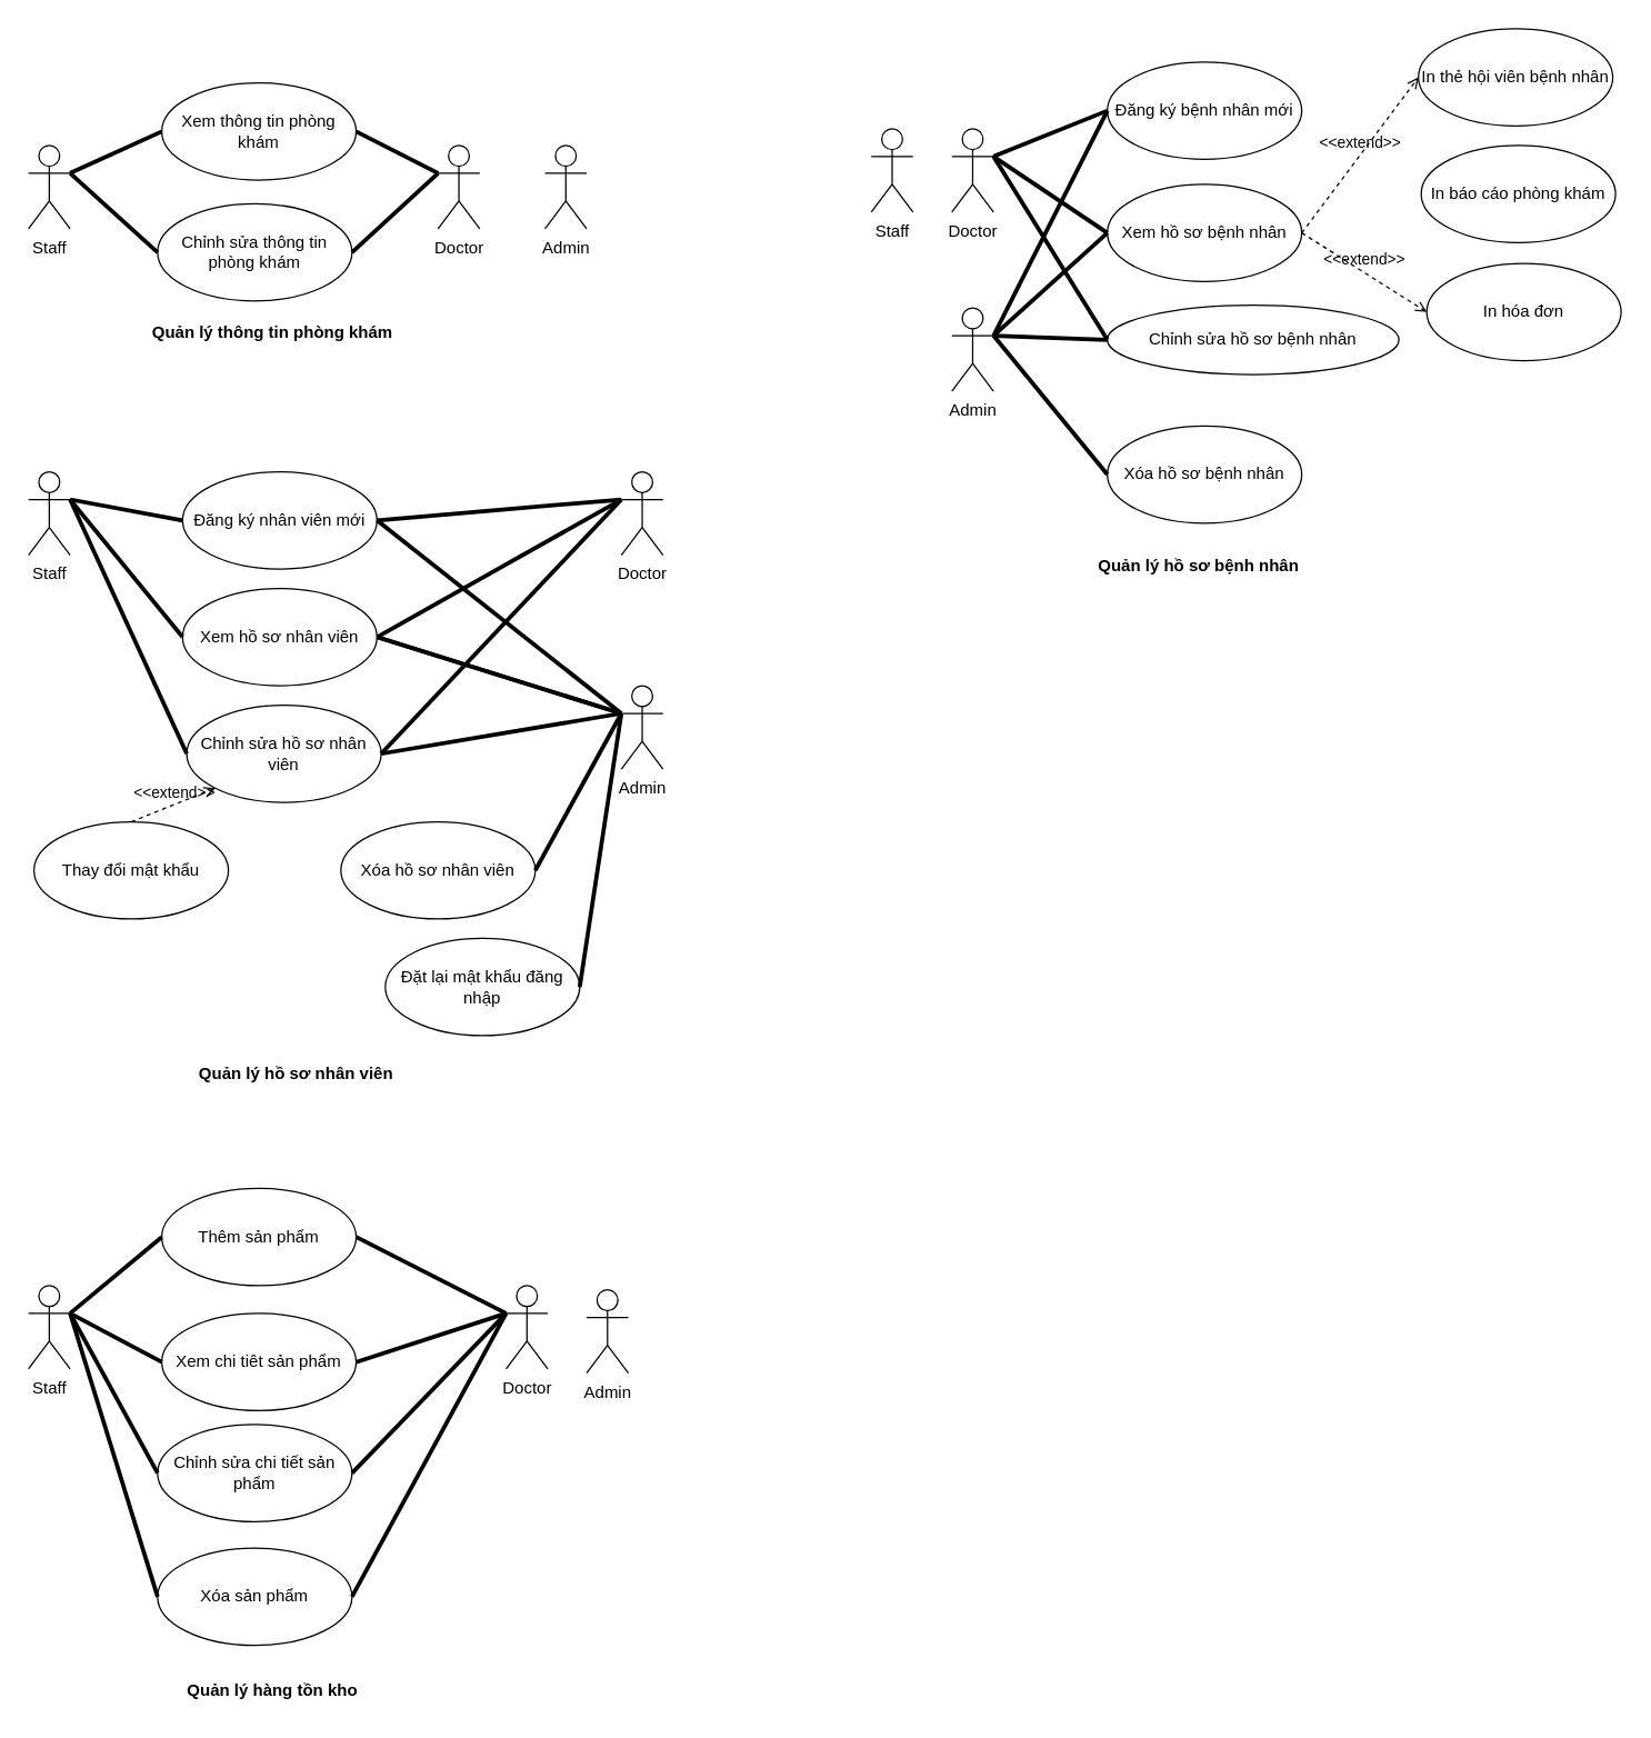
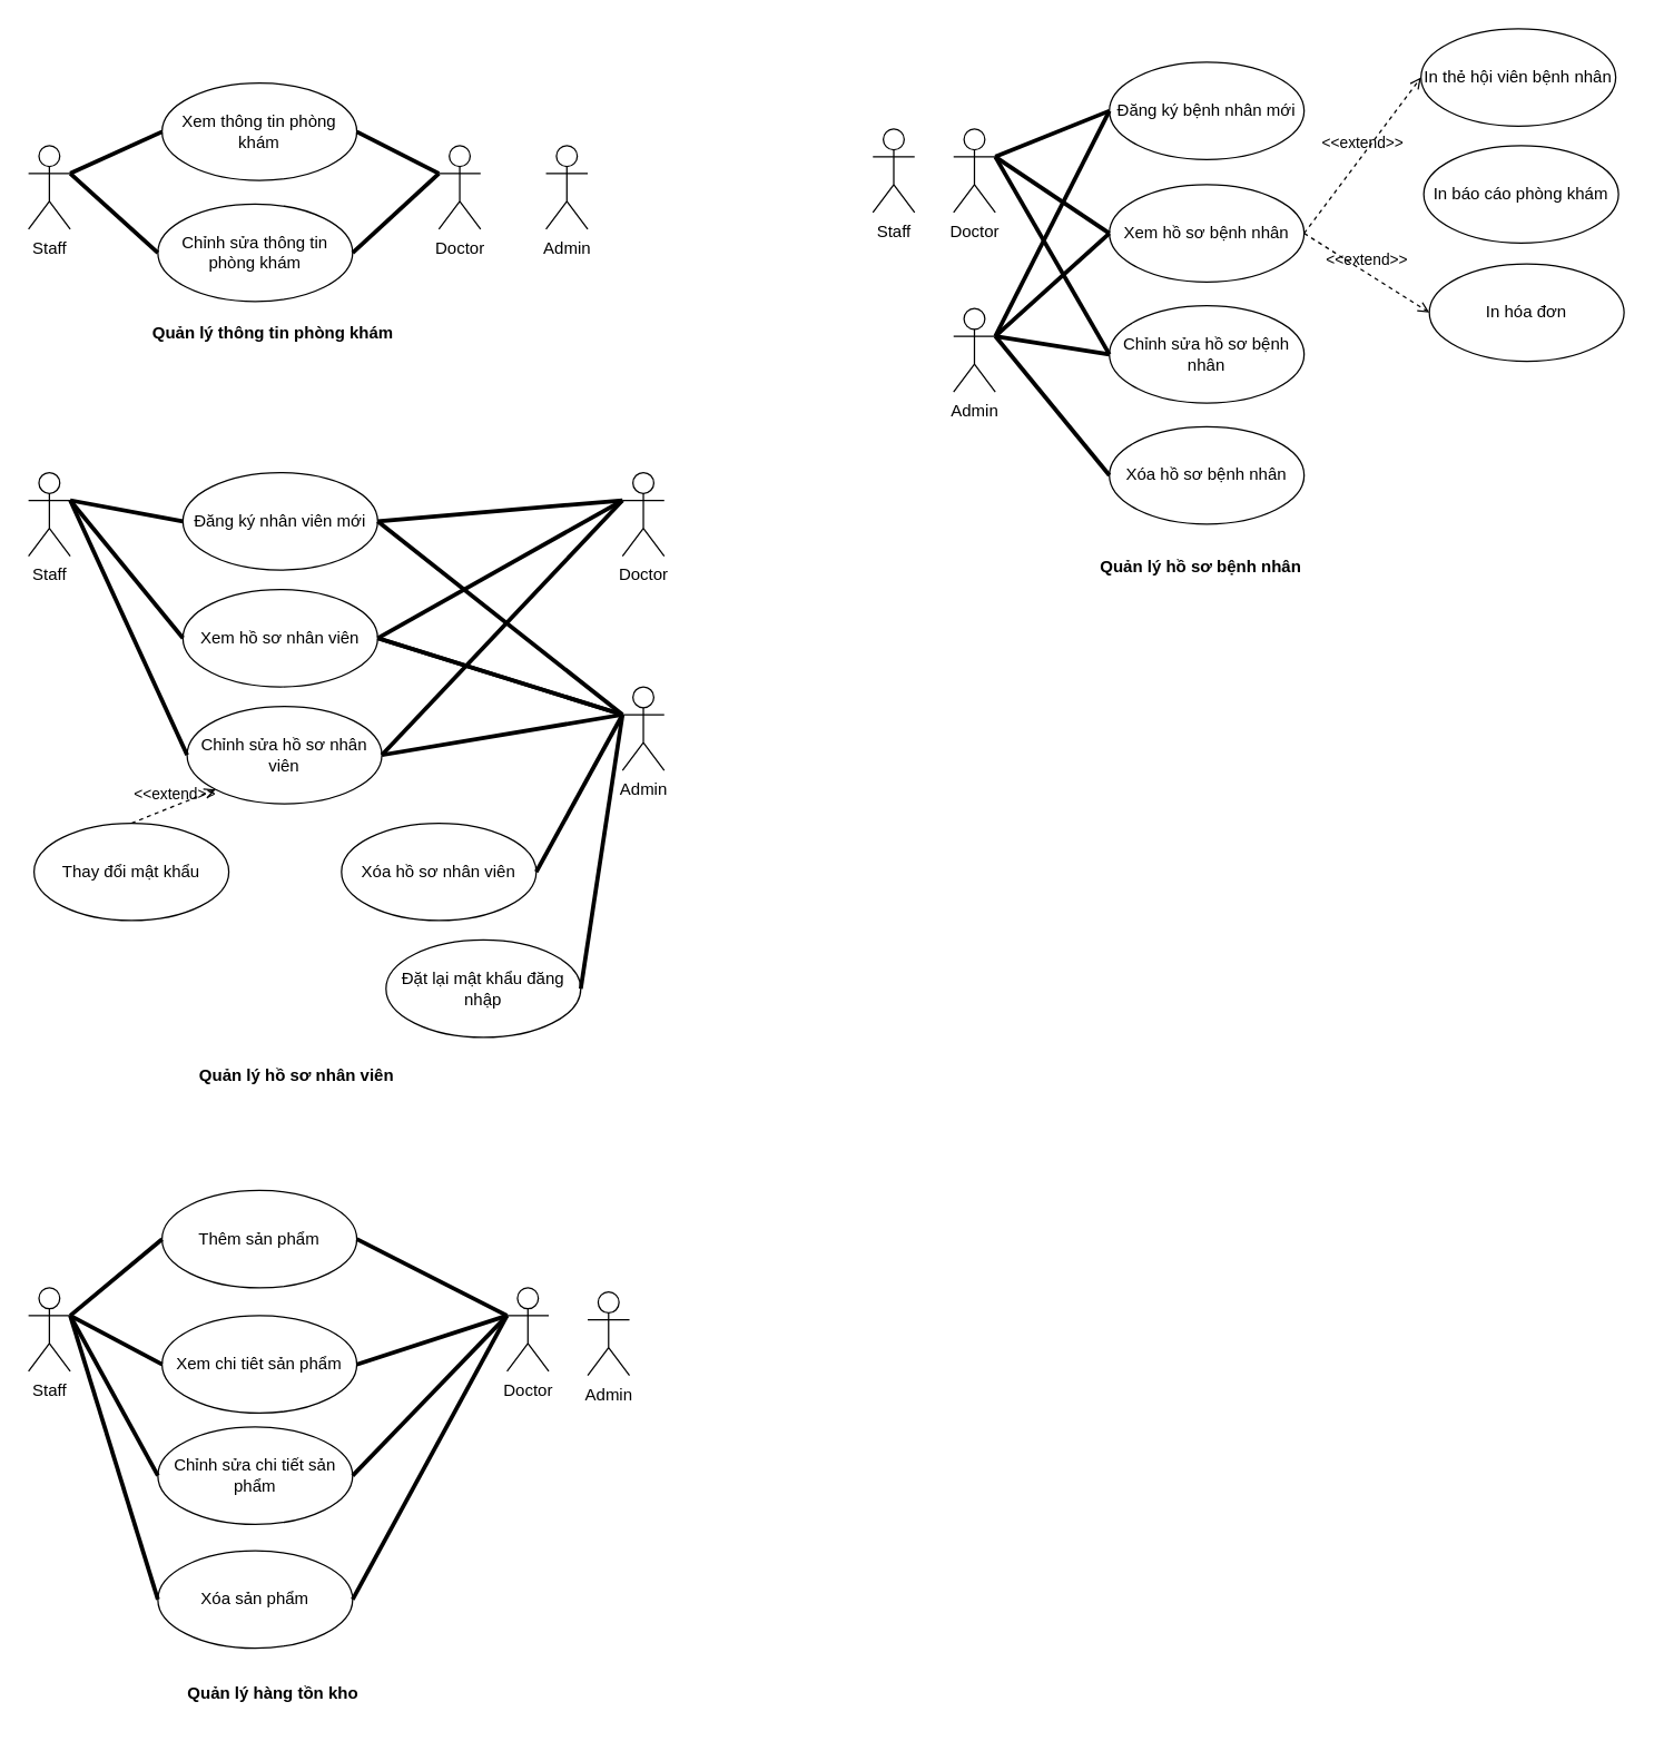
- <mxCell id="57" value="Chỉnh sửa hồ sơ bệnh nhân" style="ellipse;whiteSpace=wrap;html=1;" vertex="1" parent="1"><mxGeometry x="797" y="219" width="210" height="50" as="geometry" /></mxCell>
+ <mxCell id="57" value="Chỉnh sửa hồ sơ bệnh nhân" style="ellipse;whiteSpace=wrap;html=1;" vertex="1" parent="1"><mxGeometry x="797" y="219" width="140" height="70" as="geometry" /></mxCell>
